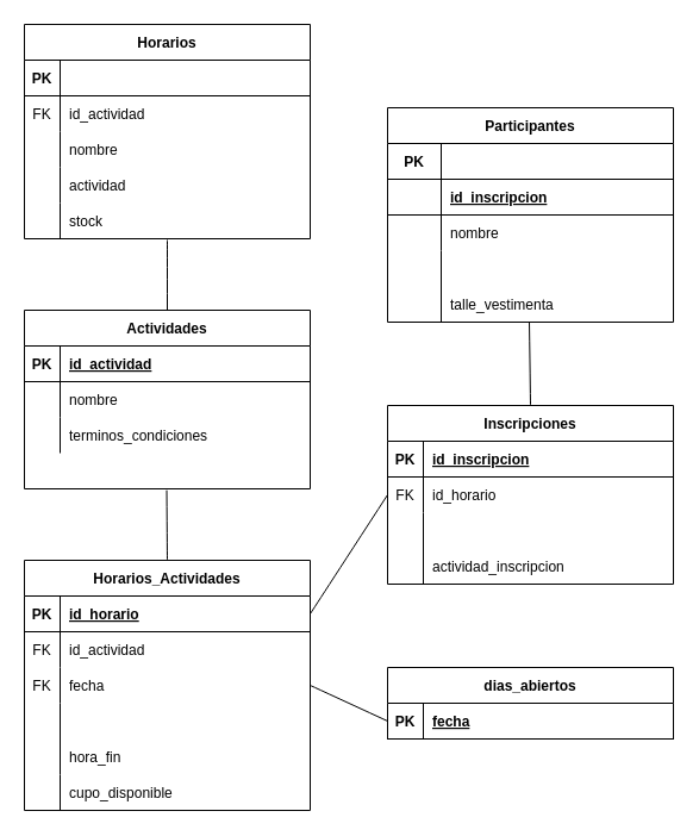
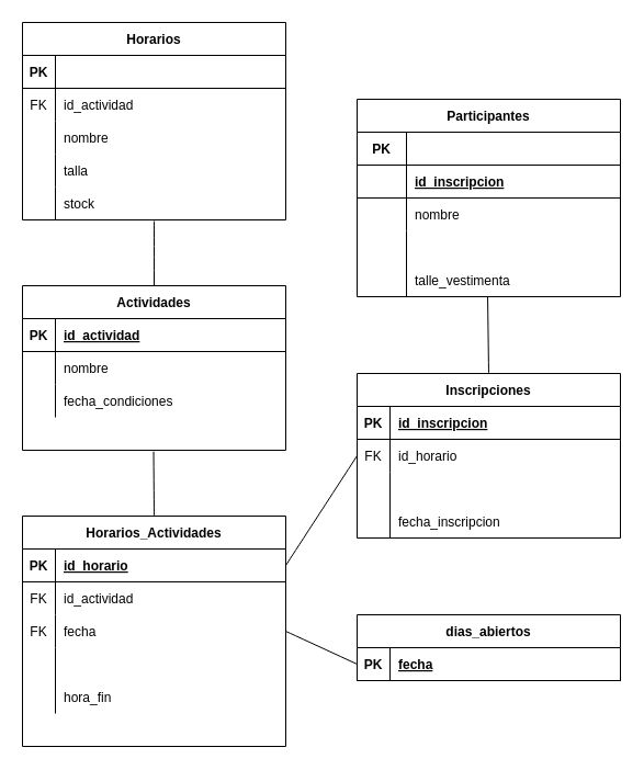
- <mxCell id="76" value="actividad" style="shape=partialRectangle;overflow=hidden;connectable=0;fillColor=none;top=0;left=0;bottom=0;right=0;align=left;spacingLeft=6;" vertex="1" parent="74"><mxGeometry x="30" width="210" height="30" as="geometry"><mxRectangle width="210" height="30" as="alternateBounds" /></mxGeometry></mxCell>
+ <mxCell id="76" value="talla" style="shape=partialRectangle;overflow=hidden;connectable=0;fillColor=none;top=0;left=0;bottom=0;right=0;align=left;spacingLeft=6;" vertex="1" parent="74"><mxGeometry x="30" width="210" height="30" as="geometry"><mxRectangle width="210" height="30" as="alternateBounds" /></mxGeometry></mxCell>
- <mxCell id="11" value="terminos_condiciones" style="shape=partialRectangle;overflow=hidden;connectable=0;fillColor=none;top=0;left=0;bottom=0;right=0;align=left;spacingLeft=6;" vertex="1" parent="9"><mxGeometry x="30" width="210" height="30" as="geometry"><mxRectangle width="210" height="30" as="alternateBounds" /></mxGeometry></mxCell>
+ <mxCell id="11" value="fecha_condiciones" style="shape=partialRectangle;overflow=hidden;connectable=0;fillColor=none;top=0;left=0;bottom=0;right=0;align=left;spacingLeft=6;" vertex="1" parent="9"><mxGeometry x="30" width="210" height="30" as="geometry"><mxRectangle width="210" height="30" as="alternateBounds" /></mxGeometry></mxCell>
- <mxCell id="44" value="actividad_inscripcion" style="shape=partialRectangle;overflow=hidden;connectable=0;fillColor=none;top=0;left=0;bottom=0;right=0;align=left;spacingLeft=6;" vertex="1" parent="42"><mxGeometry x="30" width="210" height="30" as="geometry"><mxRectangle width="210" height="30" as="alternateBounds" /></mxGeometry></mxCell>
+ <mxCell id="44" value="fecha_inscripcion" style="shape=partialRectangle;overflow=hidden;connectable=0;fillColor=none;top=0;left=0;bottom=0;right=0;align=left;spacingLeft=6;" vertex="1" parent="42"><mxGeometry x="30" width="210" height="30" as="geometry"><mxRectangle width="210" height="30" as="alternateBounds" /></mxGeometry></mxCell>
- <mxCell id="31" value="cupo_disponible" style="shape=partialRectangle;overflow=hidden;connectable=0;fillColor=none;top=0;left=0;bottom=0;right=0;align=left;spacingLeft=6;" vertex="1" parent="29"><mxGeometry x="30" width="210" height="30" as="geometry"><mxRectangle width="210" height="30" as="alternateBounds" /></mxGeometry></mxCell>
